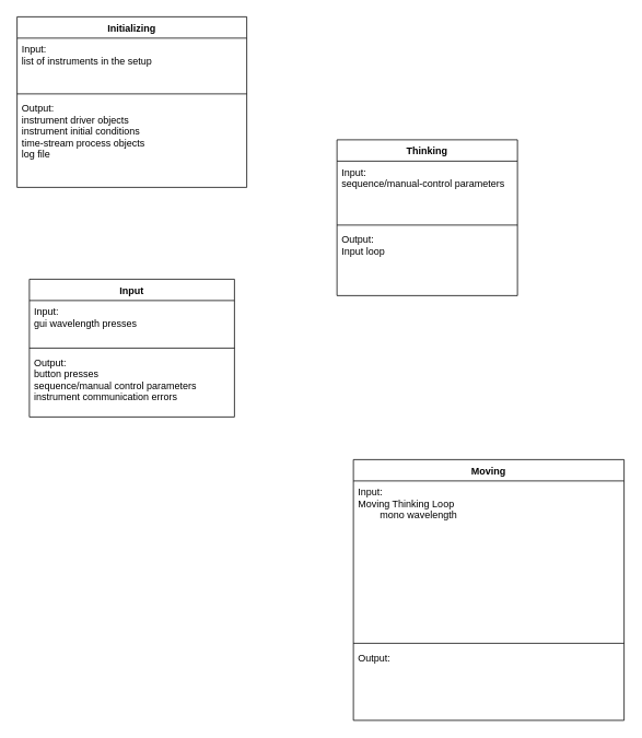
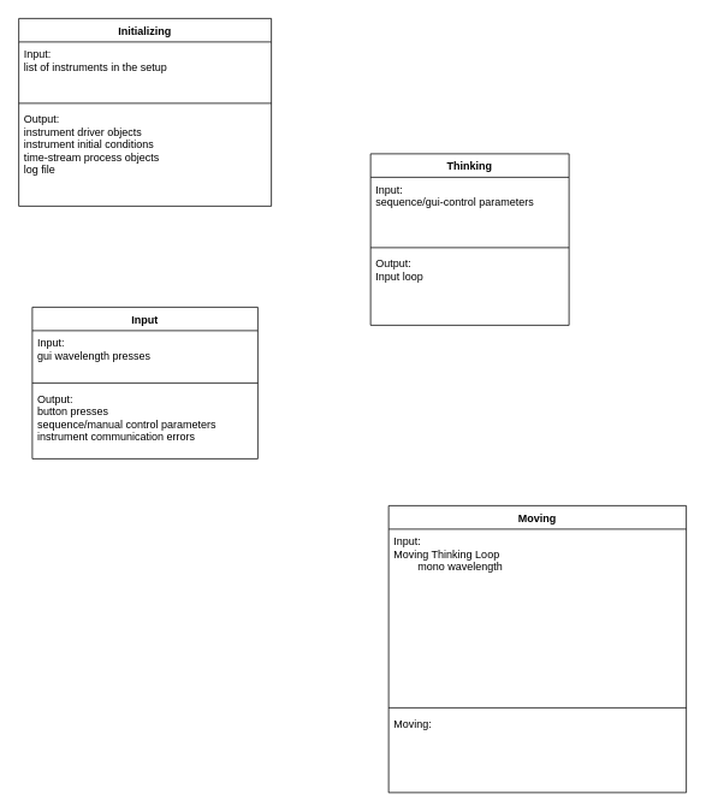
- <mxCell id="11" value="Input:&#10;sequence/manual-control parameters" style="text;strokeColor=none;fillColor=none;align=left;verticalAlign=top;spacingLeft=4;spacingRight=4;overflow=hidden;rotatable=0;points=[[0,0.5],[1,0.5]];portConstraint=eastwest;" vertex="1" parent="10"><mxGeometry y="26" width="220" height="74" as="geometry" /></mxCell>
+ <mxCell id="11" value="Input:&#10;sequence/gui-control parameters" style="text;strokeColor=none;fillColor=none;align=left;verticalAlign=top;spacingLeft=4;spacingRight=4;overflow=hidden;rotatable=0;points=[[0,0.5],[1,0.5]];portConstraint=eastwest;" vertex="1" parent="10"><mxGeometry y="26" width="220" height="74" as="geometry" /></mxCell>
- <mxCell id="17" value="Output:" style="text;strokeColor=none;fillColor=none;align=left;verticalAlign=top;spacingLeft=4;spacingRight=4;overflow=hidden;rotatable=0;points=[[0,0.5],[1,0.5]];portConstraint=eastwest;" vertex="1" parent="14"><mxGeometry y="228" width="330" height="90" as="geometry" /></mxCell>
+ <mxCell id="17" value="Moving:" style="text;strokeColor=none;fillColor=none;align=left;verticalAlign=top;spacingLeft=4;spacingRight=4;overflow=hidden;rotatable=0;points=[[0,0.5],[1,0.5]];portConstraint=eastwest;" vertex="1" parent="14"><mxGeometry y="228" width="330" height="90" as="geometry" /></mxCell>
